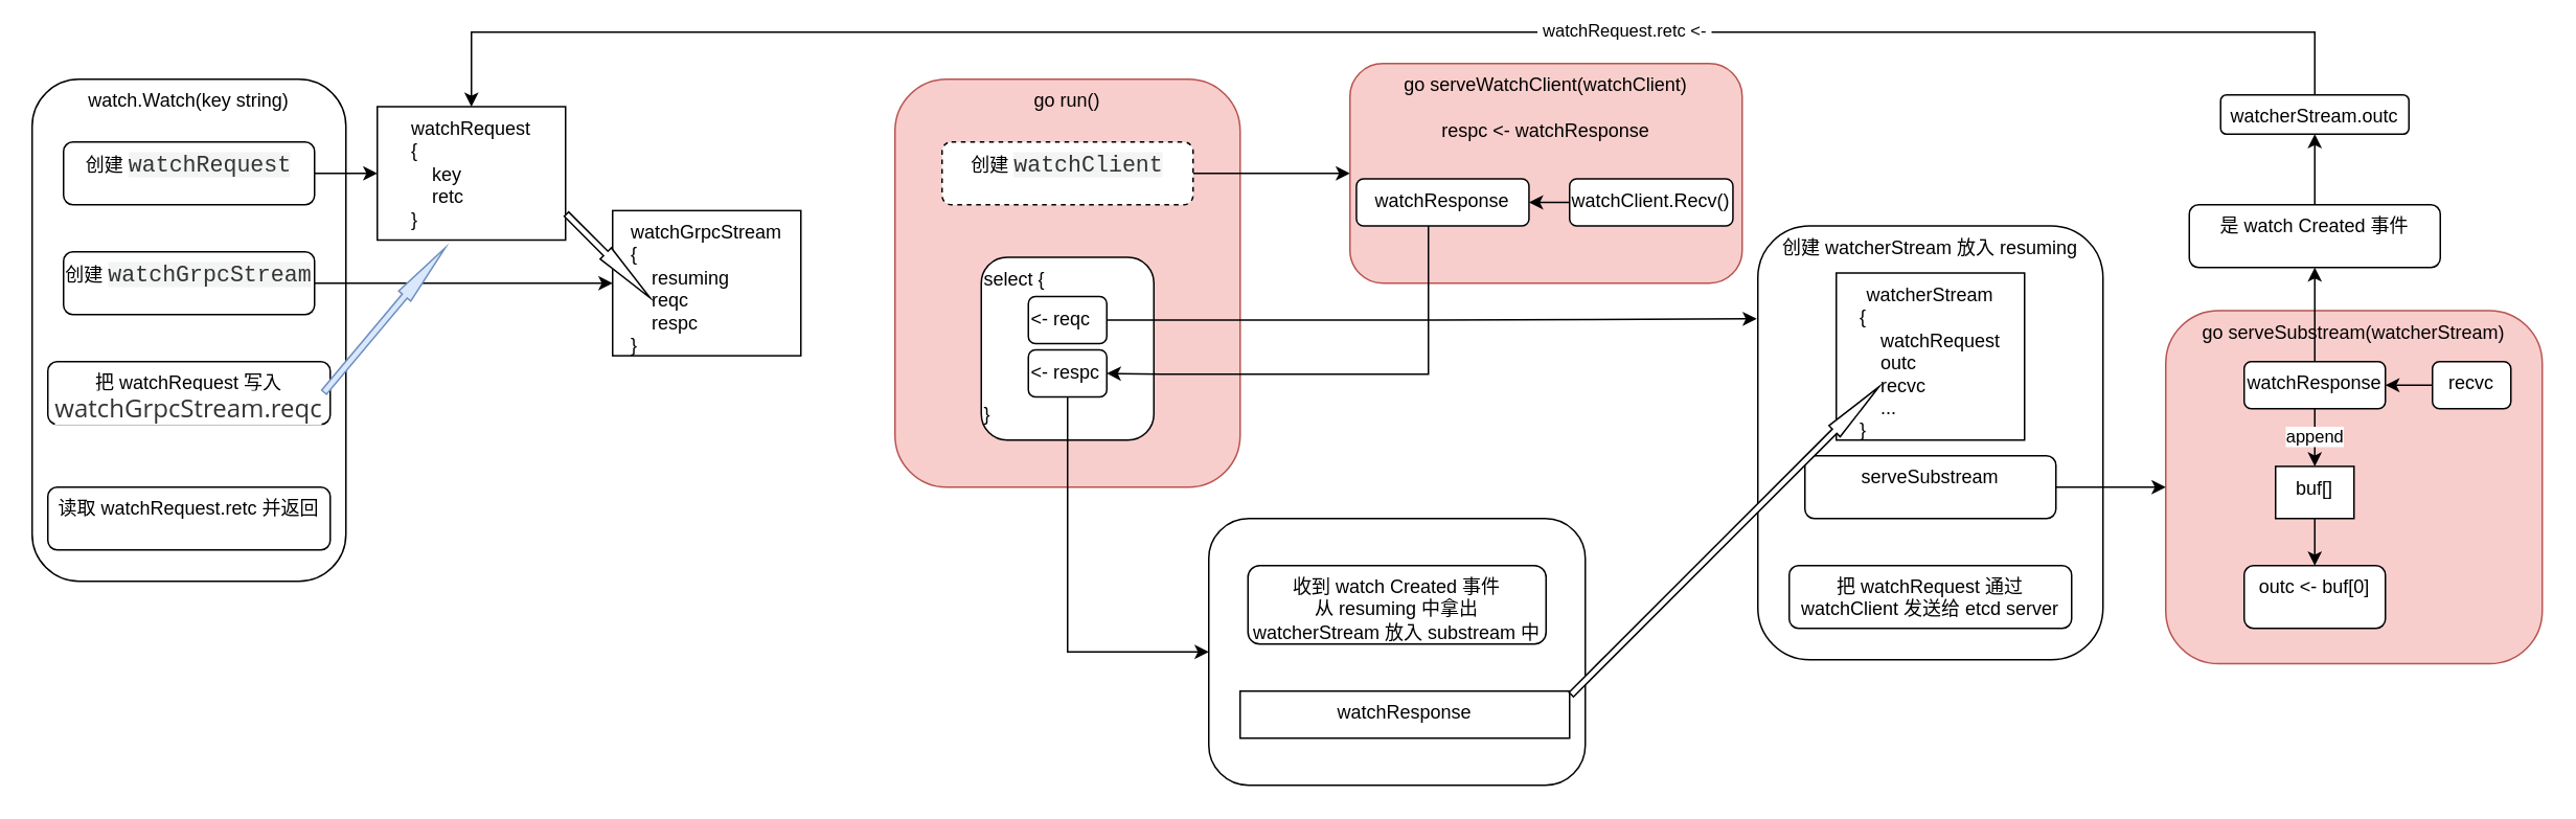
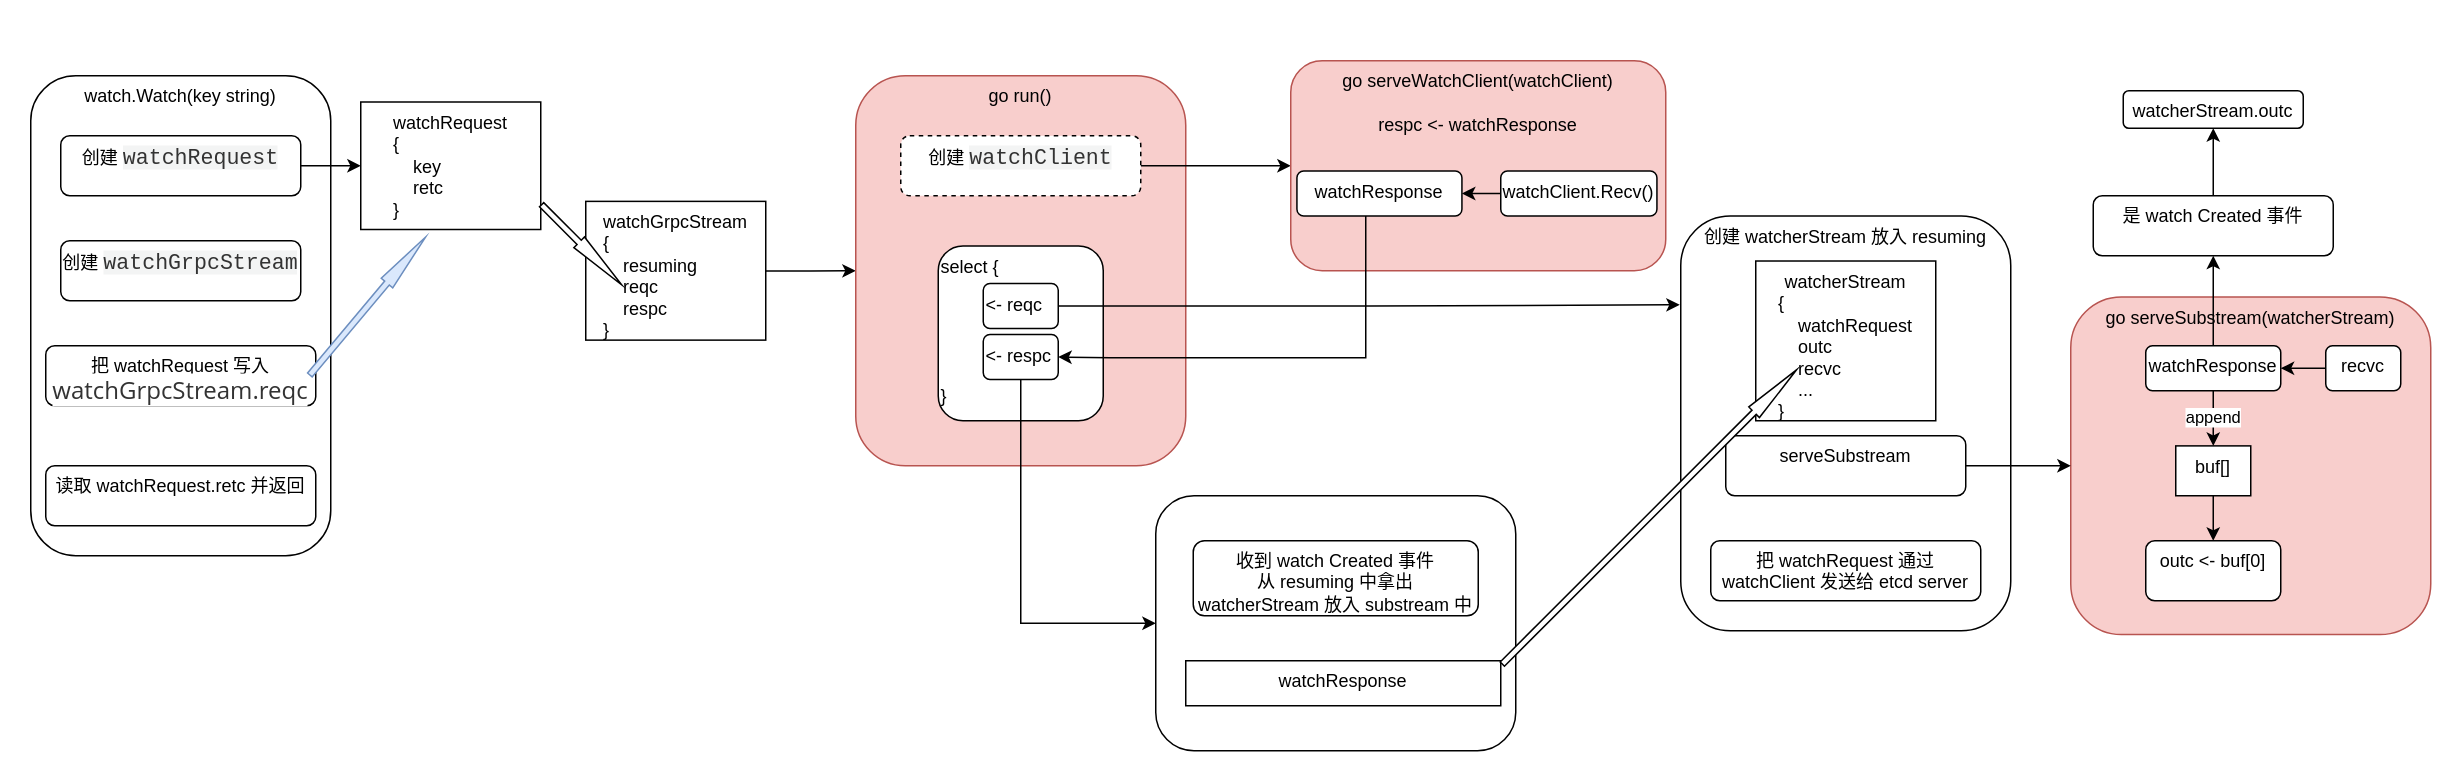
- <mxCell id="37" style="edgeStyle=orthogonalEdgeStyle;rounded=0;orthogonalLoop=1;jettySize=auto;html=1;entryX=0.5;entryY=0;entryDx=0;entryDy=0;exitX=0.5;exitY=0;exitDx=0;exitDy=0;" edge="1" parent="1" source="39" target="8"><mxGeometry relative="1" as="geometry"><Array as="points"><mxPoint x="1475" y="20" /><mxPoint x="300" y="20" /></Array></mxGeometry></mxCell>
- <mxCell id="38" value="&amp;nbsp;watchRequest.retc &amp;lt;-&amp;nbsp;" style="edgeLabel;html=1;align=center;verticalAlign=middle;resizable=0;points=[];" vertex="1" connectable="0" parent="37"><mxGeometry x="-0.238" y="-2" relative="1" as="geometry"><mxPoint as="offset" /></mxGeometry></mxCell>
- <mxCell id="3" style="edgeStyle=orthogonalEdgeStyle;rounded=0;orthogonalLoop=1;jettySize=auto;html=1;entryX=0;entryY=0.5;entryDx=0;entryDy=0;" edge="1" parent="1" source="4" target="11"><mxGeometry relative="1" as="geometry" /></mxCell>
+ <mxCell id="10" style="edgeStyle=orthogonalEdgeStyle;rounded=0;orthogonalLoop=1;jettySize=auto;html=1;entryX=0;entryY=0.5;entryDx=0;entryDy=0;" edge="1" parent="1" source="11" target="14"><mxGeometry relative="1" as="geometry" /></mxCell>
